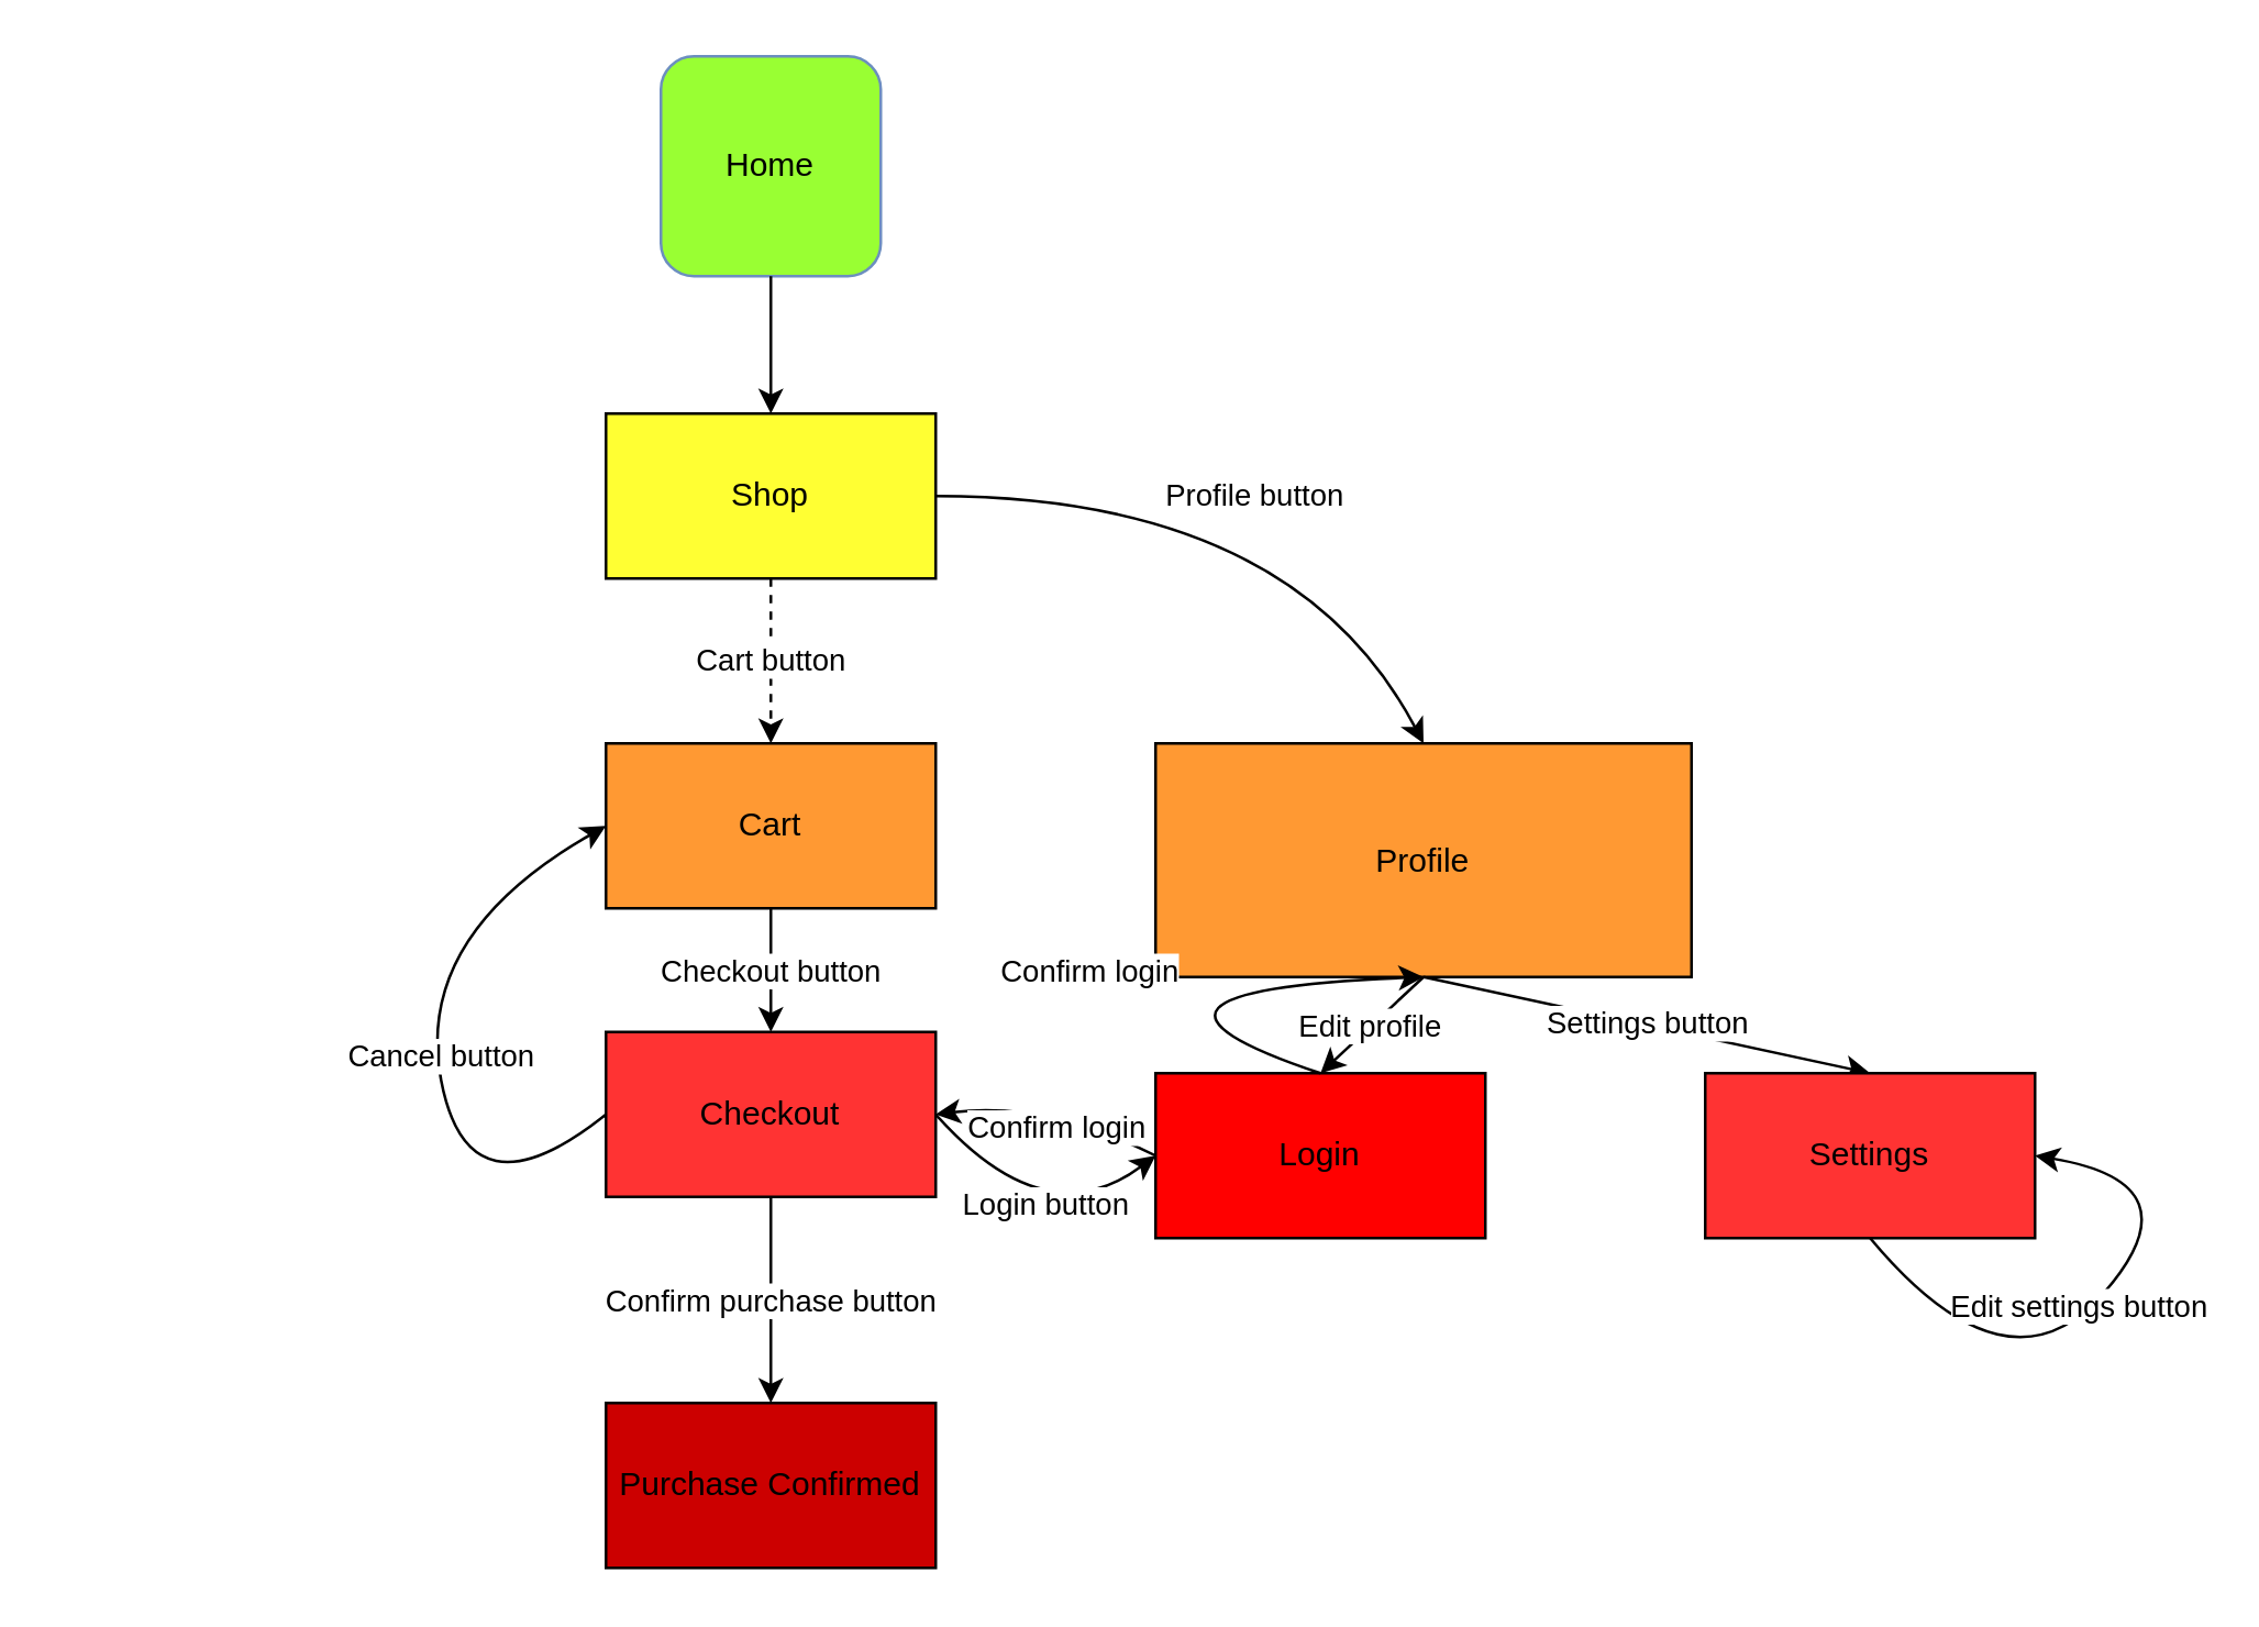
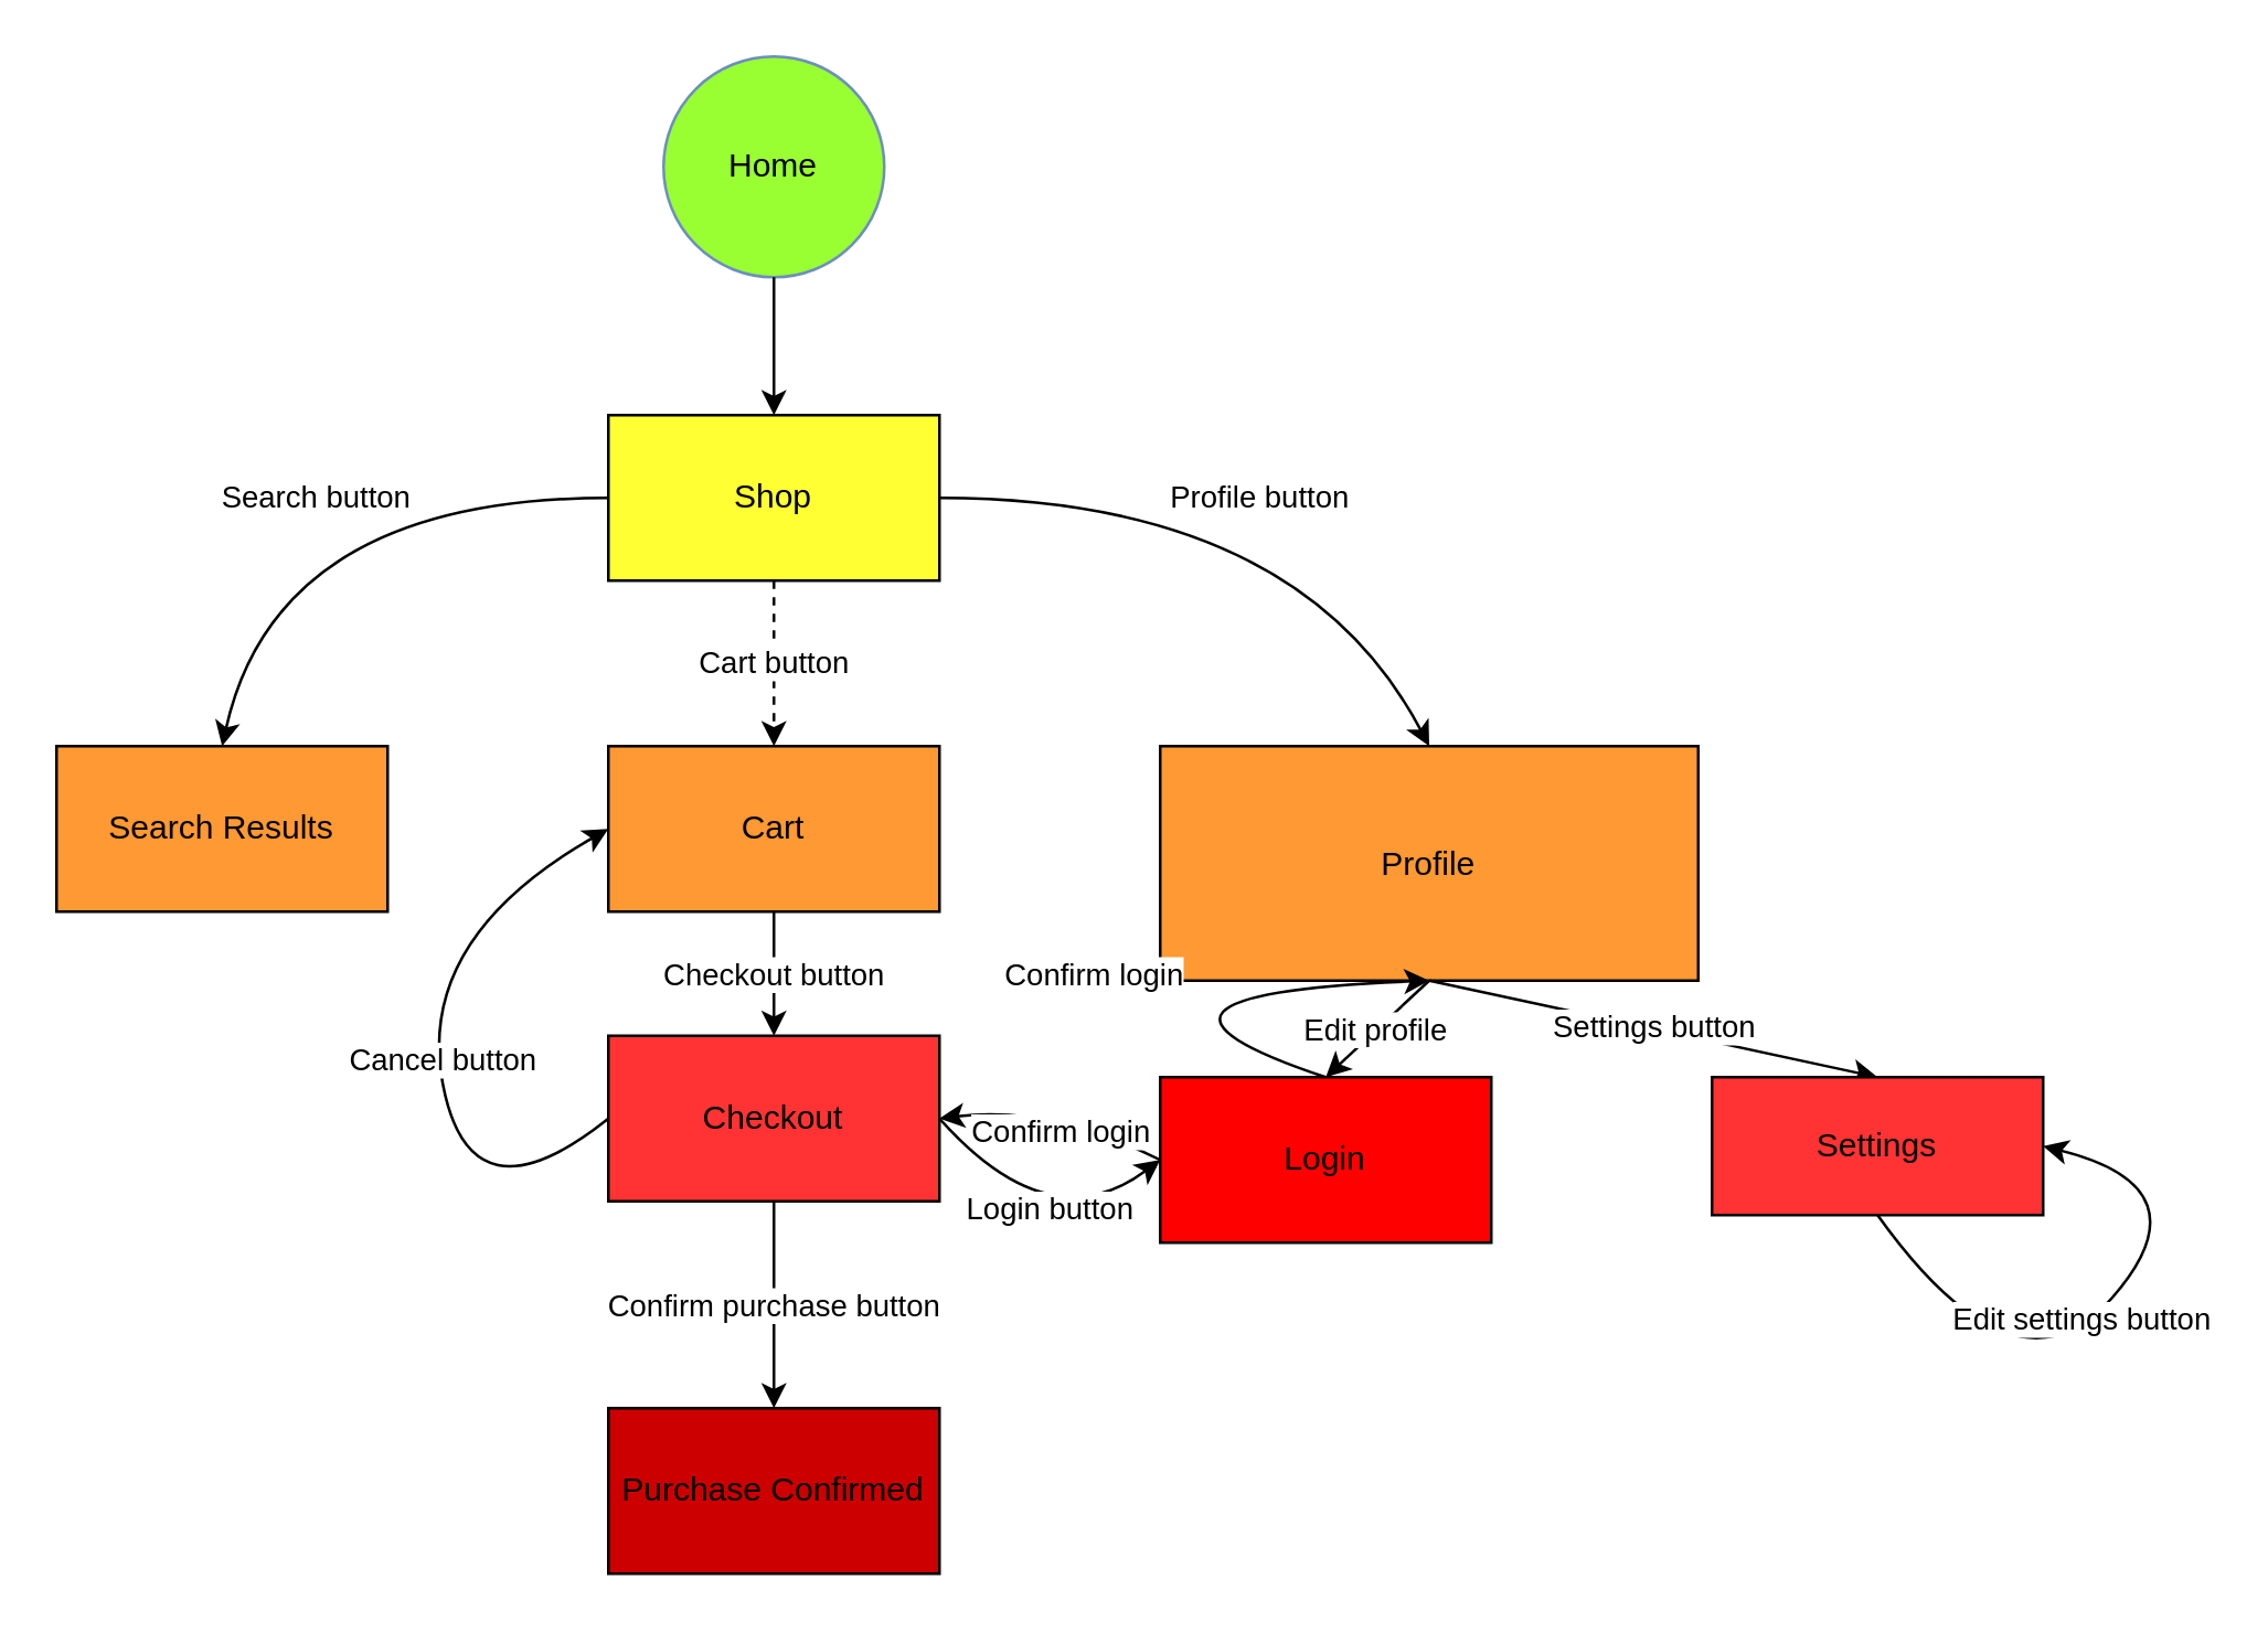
- <mxCell id="2" value="Home" style="whiteSpace=wrap;html=1;aspect=fixed;fillColor=#99FF33;strokeColor=#6c8ebf;rounded=1;" vertex="1" parent="1"><mxGeometry x="240" y="20" width="80" height="80" as="geometry" /></mxCell>
+ <mxCell id="2" value="Home" style="ellipse;whiteSpace=wrap;html=1;aspect=fixed;fillColor=#99FF33;strokeColor=#6c8ebf;" vertex="1" parent="1"><mxGeometry x="240" y="20" width="80" height="80" as="geometry" /></mxCell>
+ <mxCell id="12" value="Search button" style="curved=1;endArrow=classic;html=1;rounded=0;entryX=0.5;entryY=0;entryDx=0;entryDy=0;exitX=0;exitY=0.5;exitDx=0;exitDy=0;" edge="1" parent="1" source="4" target="6"><mxGeometry width="50" height="50" relative="1" as="geometry"><mxPoint x="-30" y="180" as="sourcePoint" /><mxPoint x="100" y="270" as="targetPoint" /><Array as="points"><mxPoint x="100" y="180" /></Array></mxGeometry></mxCell>
+ <mxCell id="6" value="Search Results" style="rounded=0;whiteSpace=wrap;html=1;fillColor=#FF9933;" vertex="1" parent="1"><mxGeometry x="20" y="270" width="120" height="60" as="geometry" /></mxCell>
- <mxCell id="21" value="Settings" style="rounded=0;whiteSpace=wrap;html=1;fillColor=#FF3333;" vertex="1" parent="1"><mxGeometry x="620" y="390" width="120" height="60" as="geometry" /></mxCell>
+ <mxCell id="21" value="Settings" style="rounded=0;whiteSpace=wrap;html=1;fillColor=#FF3333;" vertex="1" parent="1"><mxGeometry x="620" y="390" width="120" height="50" as="geometry" /></mxCell>
